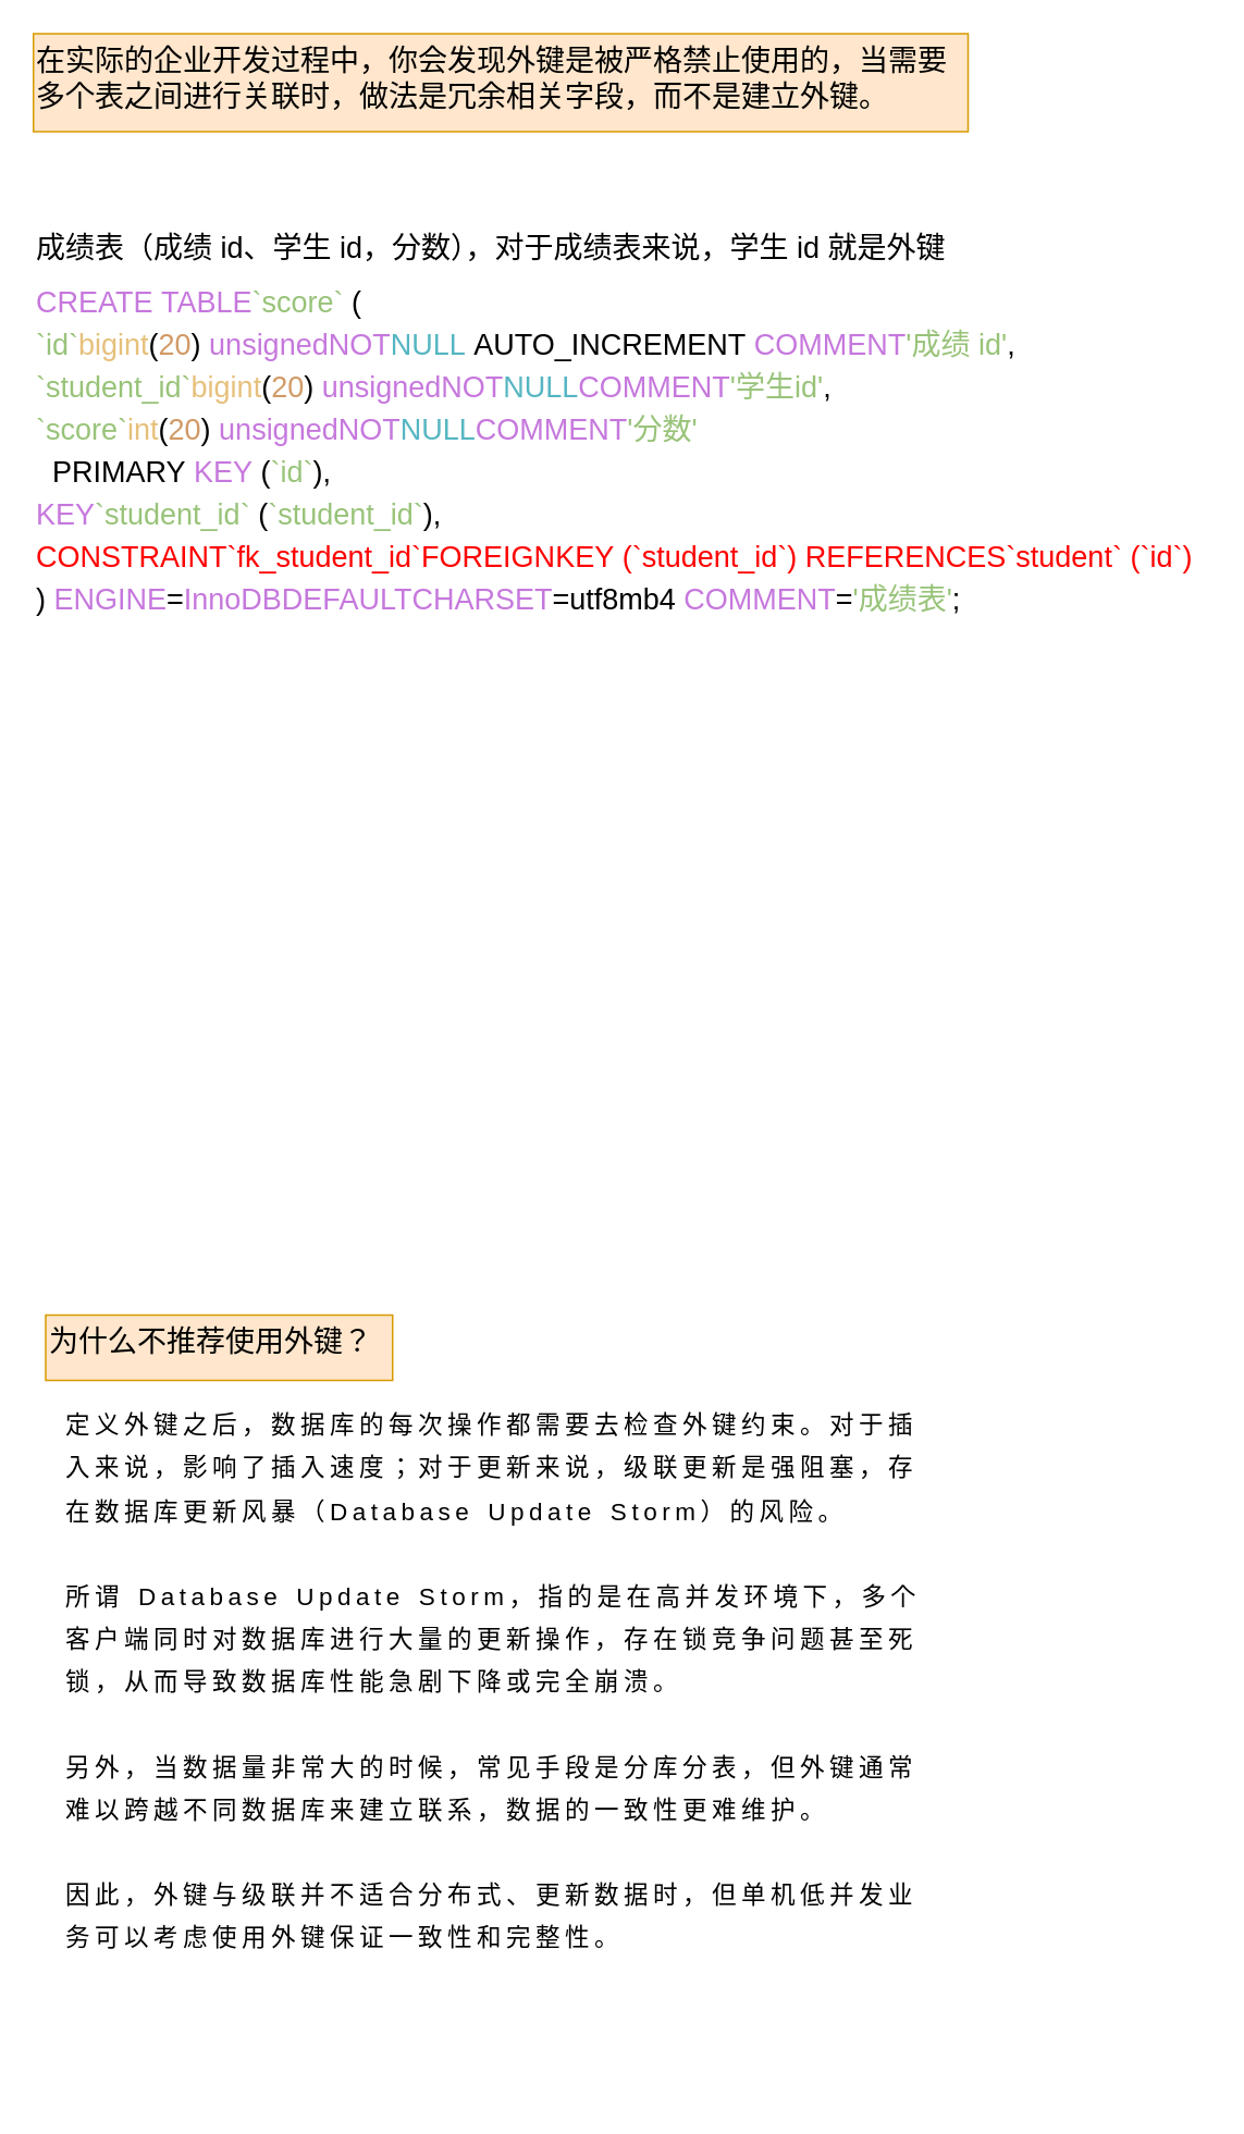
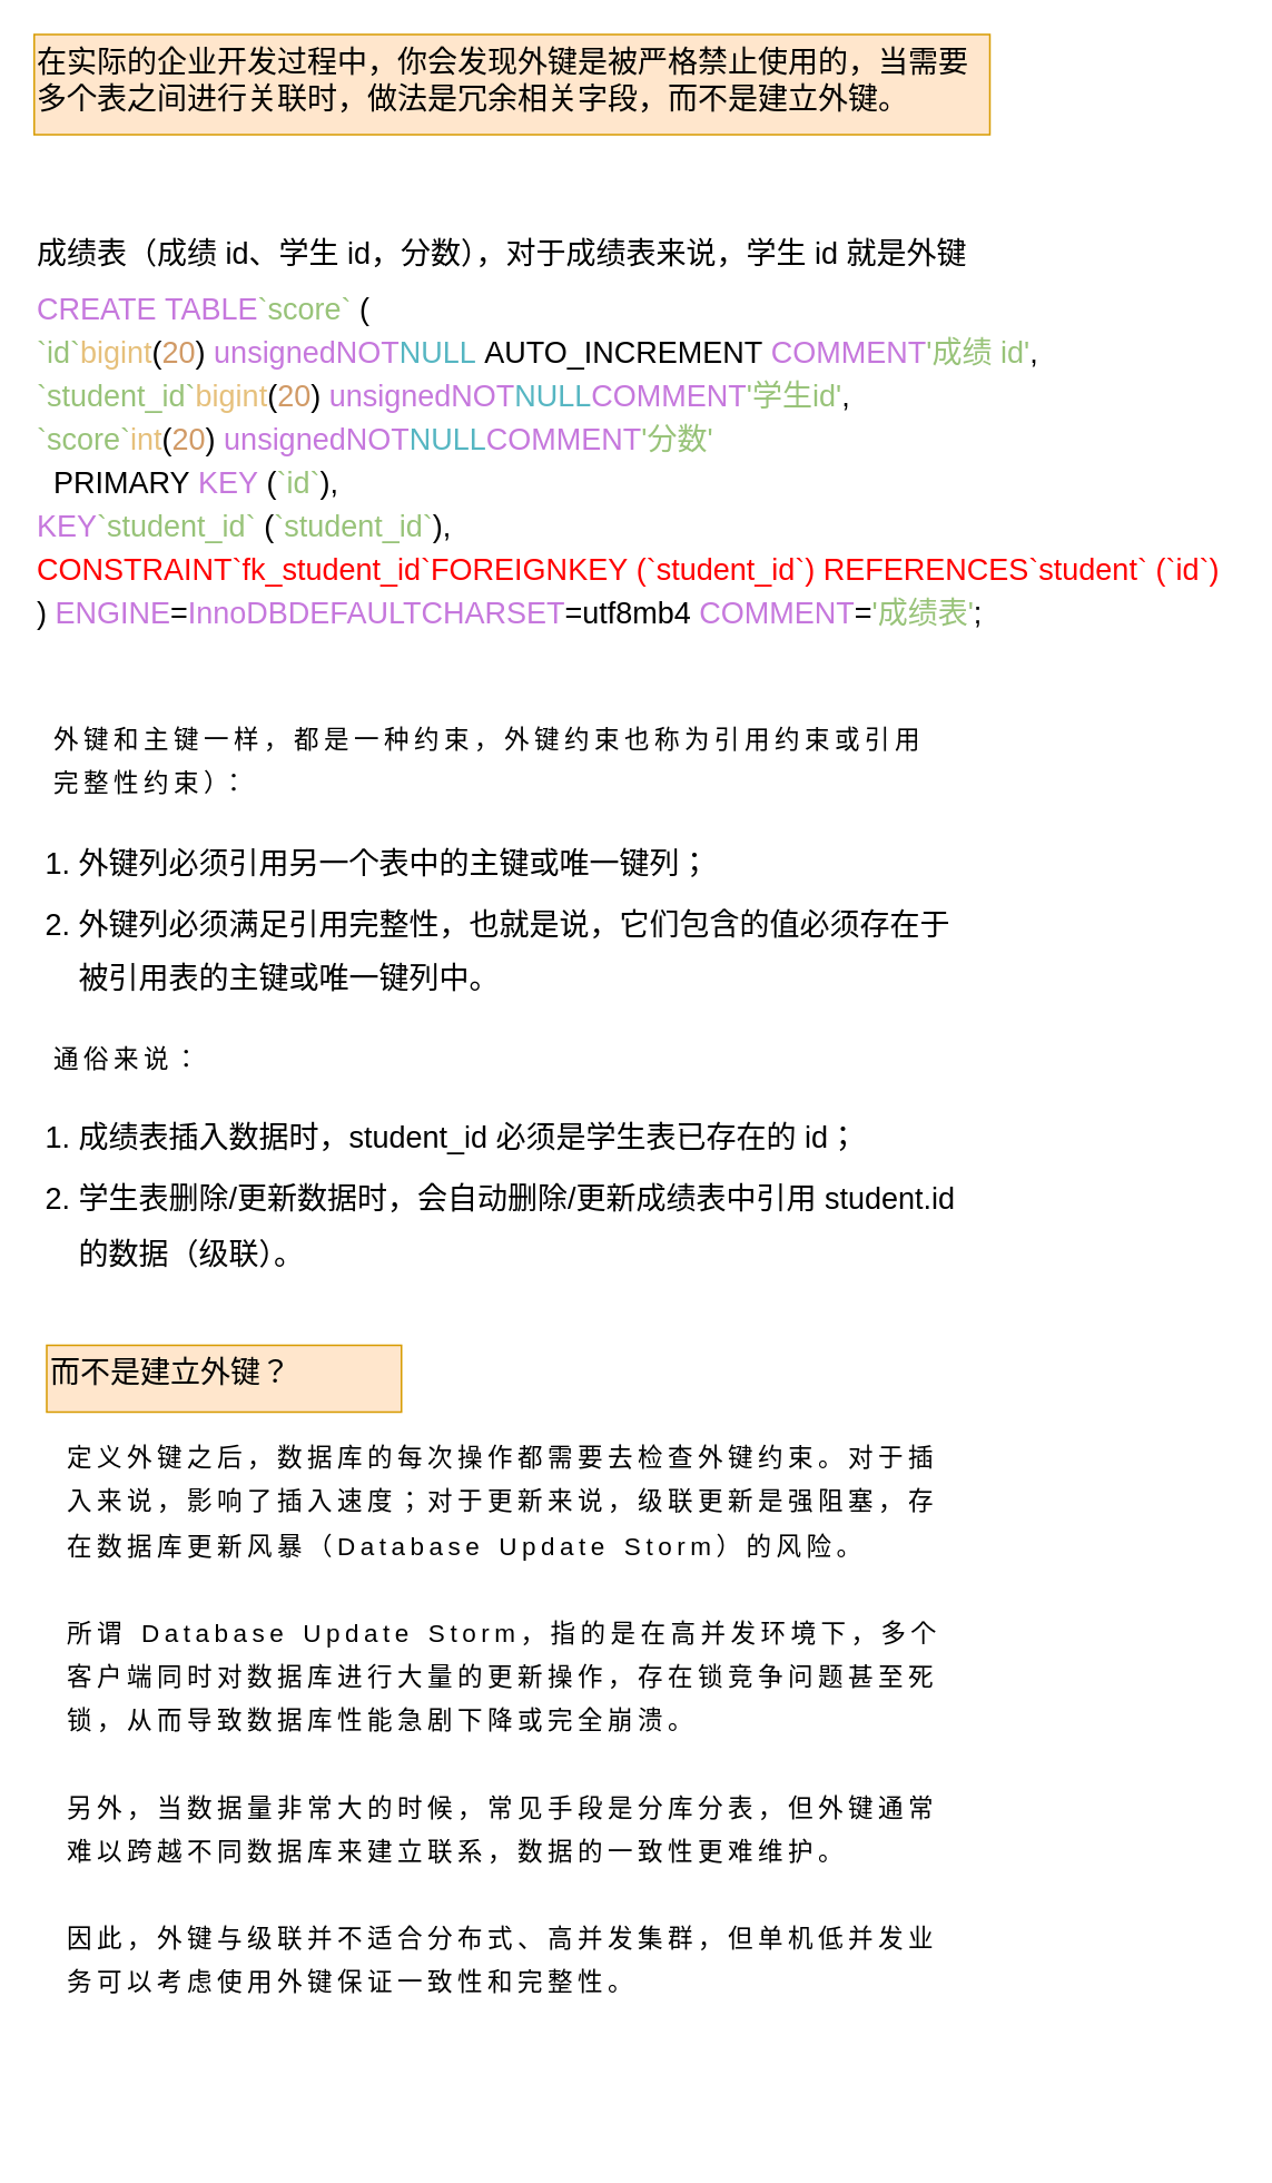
+ <mxCell id="5" value="&lt;p data-tool=&quot;mdnice编辑器&quot; style=&quot;font-size: 15px;line-height: 1.75;letter-spacing: 0.2em;text-indent: 0em;padding-top: 8px;padding-bottom: 8px;margin: 10px;word-spacing: 0.1em;&quot;&gt;&lt;span&gt;外键和主键一样，都是一种约束，外键约束也称为引用约束或引用完整性约束）：&lt;/span&gt;&lt;/p&gt;&lt;ol style=&quot;margin-top: 8px;margin-bottom: 8px;padding-left: 25px;&quot; class=&quot;list-paddingleft-1&quot;&gt;&lt;li&gt;&lt;section style=&quot;margin-top: 5px;margin-bottom: 5px;color: rgb(1, 1, 1);line-height: 1.8em;letter-spacing: 0em;&quot;&gt;&lt;span&gt;外键列必须引用另一个表中的主键或唯一键列；&lt;/span&gt;&lt;/section&gt;&lt;/li&gt;&lt;li&gt;&lt;section style=&quot;margin-top: 5px;margin-bottom: 5px;color: rgb(1, 1, 1);line-height: 1.8em;letter-spacing: 0em;&quot;&gt;&lt;span&gt;外键列必须满足引用完整性，也就是说，它们包含的值必须存在于被引用表的主键或唯一键列中。&lt;/span&gt;&lt;/section&gt;&lt;/li&gt;&lt;/ol&gt;&lt;p data-tool=&quot;mdnice编辑器&quot; style=&quot;font-size: 15px;line-height: 1.75;letter-spacing: 0.2em;text-indent: 0em;padding-top: 8px;padding-bottom: 8px;margin: 10px;word-spacing: 0.1em;&quot;&gt;&lt;span&gt;通俗来说：&lt;/span&gt;&lt;/p&gt;&lt;ol style=&quot;margin-top: 8px;margin-bottom: 8px;padding-left: 25px;&quot; class=&quot;list-paddingleft-1&quot;&gt;&lt;li&gt;&lt;section style=&quot;margin-top: 5px;margin-bottom: 5px;color: rgb(1, 1, 1);line-height: 1.8em;letter-spacing: 0em;&quot;&gt;&lt;span&gt;成绩表插入数据时，student_id 必须是学生表已存在的 id；&lt;/span&gt;&lt;/section&gt;&lt;/li&gt;&lt;li&gt;&lt;section style=&quot;margin-top: 5px;margin-bottom: 5px;color: rgb(1, 1, 1);line-height: 1.8em;letter-spacing: 0em;&quot;&gt;&lt;span&gt;学生表删除/更新数据时，会自动删除/更新成绩表中引用 student.id 的数据（级联）。&lt;/span&gt;&lt;/section&gt;&lt;/li&gt;&lt;/ol&gt;" style="text;whiteSpace=wrap;html=1;fontSize=18;" vertex="1" parent="1"><mxGeometry x="20" y="405" width="560" height="390" as="geometry" /></mxCell>
- <mxCell id="6" value="为什么不推荐使用外键？" style="text;whiteSpace=wrap;html=1;fontSize=18;fillColor=#ffe6cc;strokeColor=#d79b00;" vertex="1" parent="1"><mxGeometry x="27.5" y="805" width="212.5" height="40" as="geometry" /></mxCell>
+ <mxCell id="6" value="而不是建立外键？" style="text;whiteSpace=wrap;html=1;fontSize=18;fillColor=#ffe6cc;strokeColor=#d79b00;" vertex="1" parent="1"><mxGeometry x="27.5" y="805" width="212.5" height="40" as="geometry" /></mxCell>
- <mxCell id="7" value="&lt;p data-tool=&quot;mdnice编辑器&quot; style=&quot;font-size: 15px;line-height: 1.75;letter-spacing: 0.2em;text-indent: 0em;padding-top: 8px;padding-bottom: 8px;margin: 10px;word-spacing: 0.1em;&quot;&gt;&lt;span&gt;定义外键之后，数据库的每次操作都需要去检查外键约束。对于插入来说，影响了插入速度；对于更新来说，级联更新是强阻塞，存在数据库更新风暴（Database Update Storm）的风险。&lt;/span&gt;&lt;/p&gt;&lt;p data-tool=&quot;mdnice编辑器&quot; style=&quot;font-size: 15px;line-height: 1.75;letter-spacing: 0.2em;text-indent: 0em;padding-top: 8px;padding-bottom: 8px;margin: 10px;word-spacing: 0.1em;&quot;&gt;&lt;span&gt;所谓 Database Update Storm，指的是在高并发环境下，多个客户端同时对数据库进行大量的更新操作，存在锁竞争问题甚至死锁，从而导致数据库性能急剧下降或完全崩溃。&lt;/span&gt;&lt;/p&gt;&lt;p data-tool=&quot;mdnice编辑器&quot; style=&quot;font-size: 15px;line-height: 1.75;letter-spacing: 0.2em;text-indent: 0em;padding-top: 8px;padding-bottom: 8px;margin: 10px;word-spacing: 0.1em;&quot;&gt;&lt;span&gt;另外，当数据量非常大的时候，常见手段是分库分表，但外键通常难以跨越不同数据库来建立联系，数据的一致性更难维护。&lt;/span&gt;&lt;/p&gt;&lt;p data-tool=&quot;mdnice编辑器&quot; style=&quot;font-size: 15px;line-height: 1.75;letter-spacing: 0.2em;text-indent: 0em;padding-top: 8px;padding-bottom: 8px;margin: 10px;word-spacing: 0.1em;&quot;&gt;&lt;span&gt;因此，外键与级联并不适合分布式、更新数据时，但单机低并发业务可以考虑使用外键保证一致性和完整性。&lt;/span&gt;&lt;/p&gt;" style="text;whiteSpace=wrap;html=1;fontSize=18;" vertex="1" parent="1"><mxGeometry x="27.5" y="835" width="560" height="450" as="geometry" /></mxCell>
+ <mxCell id="7" value="&lt;p data-tool=&quot;mdnice编辑器&quot; style=&quot;font-size: 15px;line-height: 1.75;letter-spacing: 0.2em;text-indent: 0em;padding-top: 8px;padding-bottom: 8px;margin: 10px;word-spacing: 0.1em;&quot;&gt;&lt;span&gt;定义外键之后，数据库的每次操作都需要去检查外键约束。对于插入来说，影响了插入速度；对于更新来说，级联更新是强阻塞，存在数据库更新风暴（Database Update Storm）的风险。&lt;/span&gt;&lt;/p&gt;&lt;p data-tool=&quot;mdnice编辑器&quot; style=&quot;font-size: 15px;line-height: 1.75;letter-spacing: 0.2em;text-indent: 0em;padding-top: 8px;padding-bottom: 8px;margin: 10px;word-spacing: 0.1em;&quot;&gt;&lt;span&gt;所谓 Database Update Storm，指的是在高并发环境下，多个客户端同时对数据库进行大量的更新操作，存在锁竞争问题甚至死锁，从而导致数据库性能急剧下降或完全崩溃。&lt;/span&gt;&lt;/p&gt;&lt;p data-tool=&quot;mdnice编辑器&quot; style=&quot;font-size: 15px;line-height: 1.75;letter-spacing: 0.2em;text-indent: 0em;padding-top: 8px;padding-bottom: 8px;margin: 10px;word-spacing: 0.1em;&quot;&gt;&lt;span&gt;另外，当数据量非常大的时候，常见手段是分库分表，但外键通常难以跨越不同数据库来建立联系，数据的一致性更难维护。&lt;/span&gt;&lt;/p&gt;&lt;p data-tool=&quot;mdnice编辑器&quot; style=&quot;font-size: 15px;line-height: 1.75;letter-spacing: 0.2em;text-indent: 0em;padding-top: 8px;padding-bottom: 8px;margin: 10px;word-spacing: 0.1em;&quot;&gt;&lt;span&gt;因此，外键与级联并不适合分布式、高并发集群，但单机低并发业务可以考虑使用外键保证一致性和完整性。&lt;/span&gt;&lt;/p&gt;" style="text;whiteSpace=wrap;html=1;fontSize=18;" vertex="1" parent="1"><mxGeometry x="27.5" y="835" width="560" height="450" as="geometry" /></mxCell>
